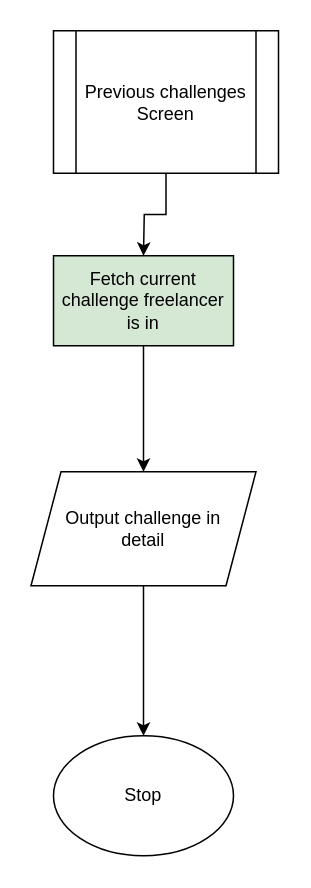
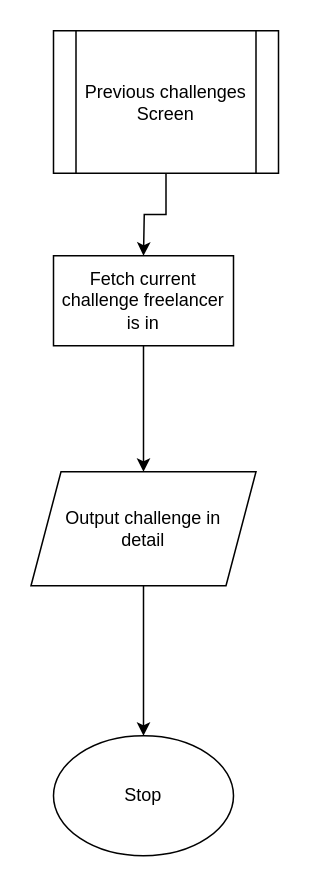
- <mxCell id="5" value="Fetch current challenge freelancer is in" style="rounded=0;whiteSpace=wrap;html=1;fillColor=#d5e8d4;" vertex="1" parent="1"><mxGeometry x="35" y="170" width="120" height="60" as="geometry" /></mxCell>
+ <mxCell id="5" value="Fetch current challenge freelancer is in" style="rounded=0;whiteSpace=wrap;html=1;" vertex="1" parent="1"><mxGeometry x="35" y="170" width="120" height="60" as="geometry" /></mxCell>
